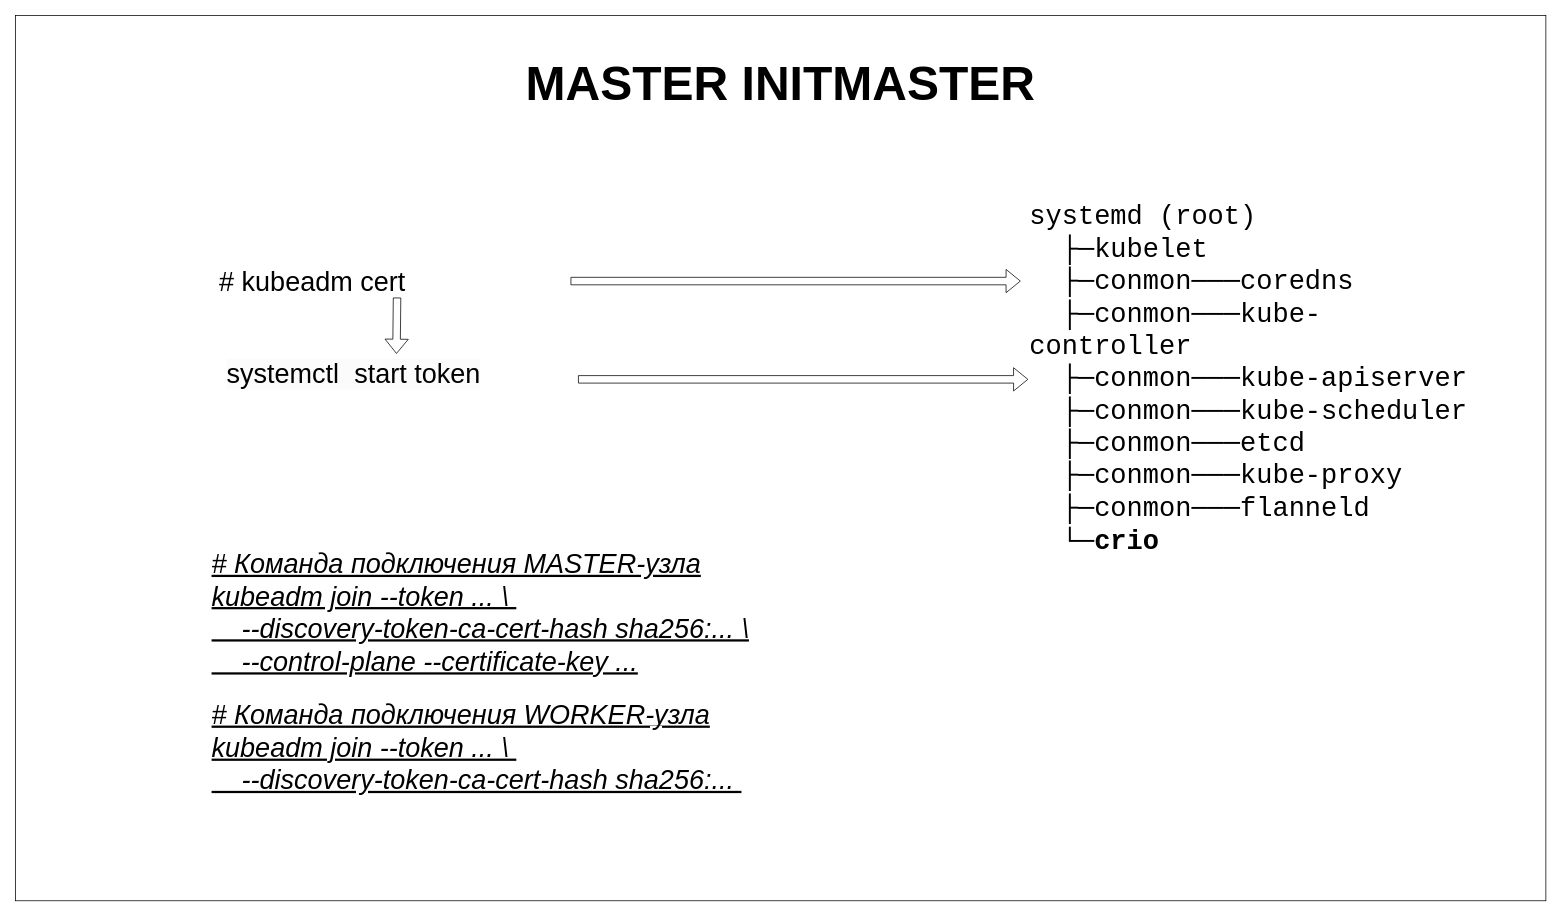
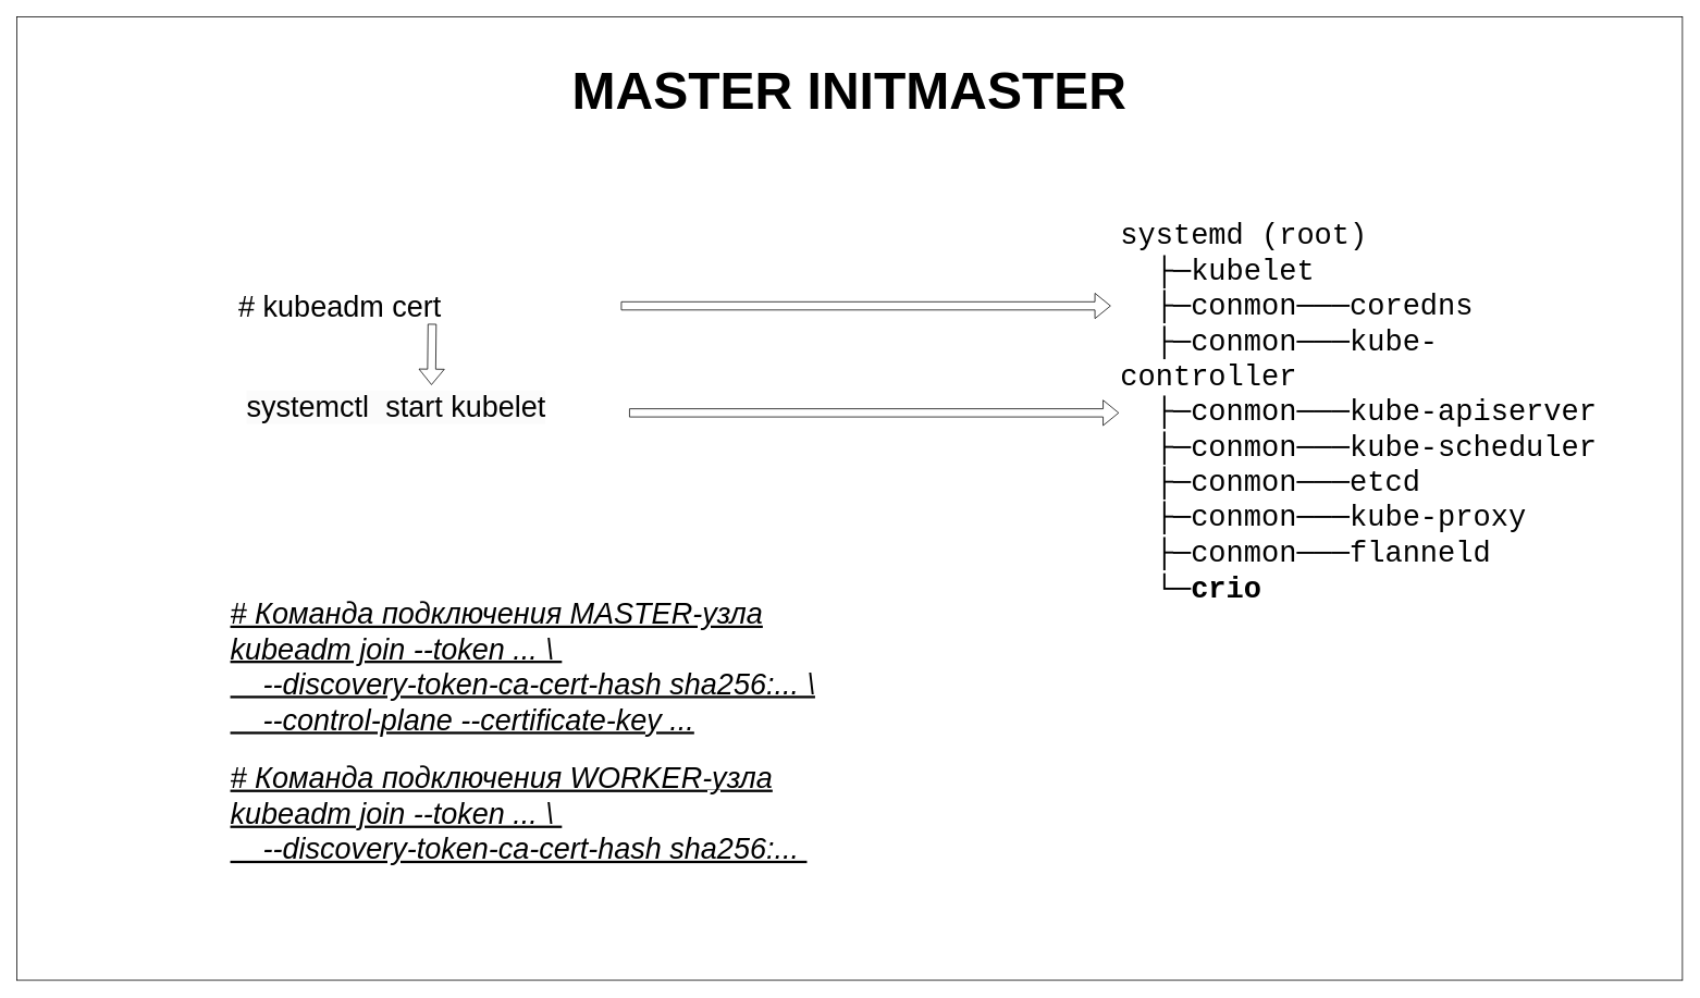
- <mxCell id="4" value="&lt;span style=&quot;color: rgb(0, 0, 0); font-family: Helvetica; font-size: 36px; font-style: normal; font-variant-ligatures: normal; font-variant-caps: normal; font-weight: 400; letter-spacing: normal; orphans: 2; text-align: center; text-indent: 0px; text-transform: none; widows: 2; word-spacing: 0px; -webkit-text-stroke-width: 0px; background-color: rgb(251, 251, 251); text-decoration-thickness: initial; text-decoration-style: initial; text-decoration-color: initial; float: none; display: inline !important;&quot;&gt;systemctl&amp;nbsp; start token&lt;/span&gt;" style="text;whiteSpace=wrap;html=1;" parent="1" vertex="1"><mxGeometry x="300" y="470" width="470" height="70" as="geometry" /></mxCell>
+ <mxCell id="4" value="&lt;span style=&quot;color: rgb(0, 0, 0); font-family: Helvetica; font-size: 36px; font-style: normal; font-variant-ligatures: normal; font-variant-caps: normal; font-weight: 400; letter-spacing: normal; orphans: 2; text-align: center; text-indent: 0px; text-transform: none; widows: 2; word-spacing: 0px; -webkit-text-stroke-width: 0px; background-color: rgb(251, 251, 251); text-decoration-thickness: initial; text-decoration-style: initial; text-decoration-color: initial; float: none; display: inline !important;&quot;&gt;systemctl&amp;nbsp; start kubelet&lt;/span&gt;" style="text;whiteSpace=wrap;html=1;" parent="1" vertex="1"><mxGeometry x="300" y="470" width="470" height="70" as="geometry" /></mxCell>
